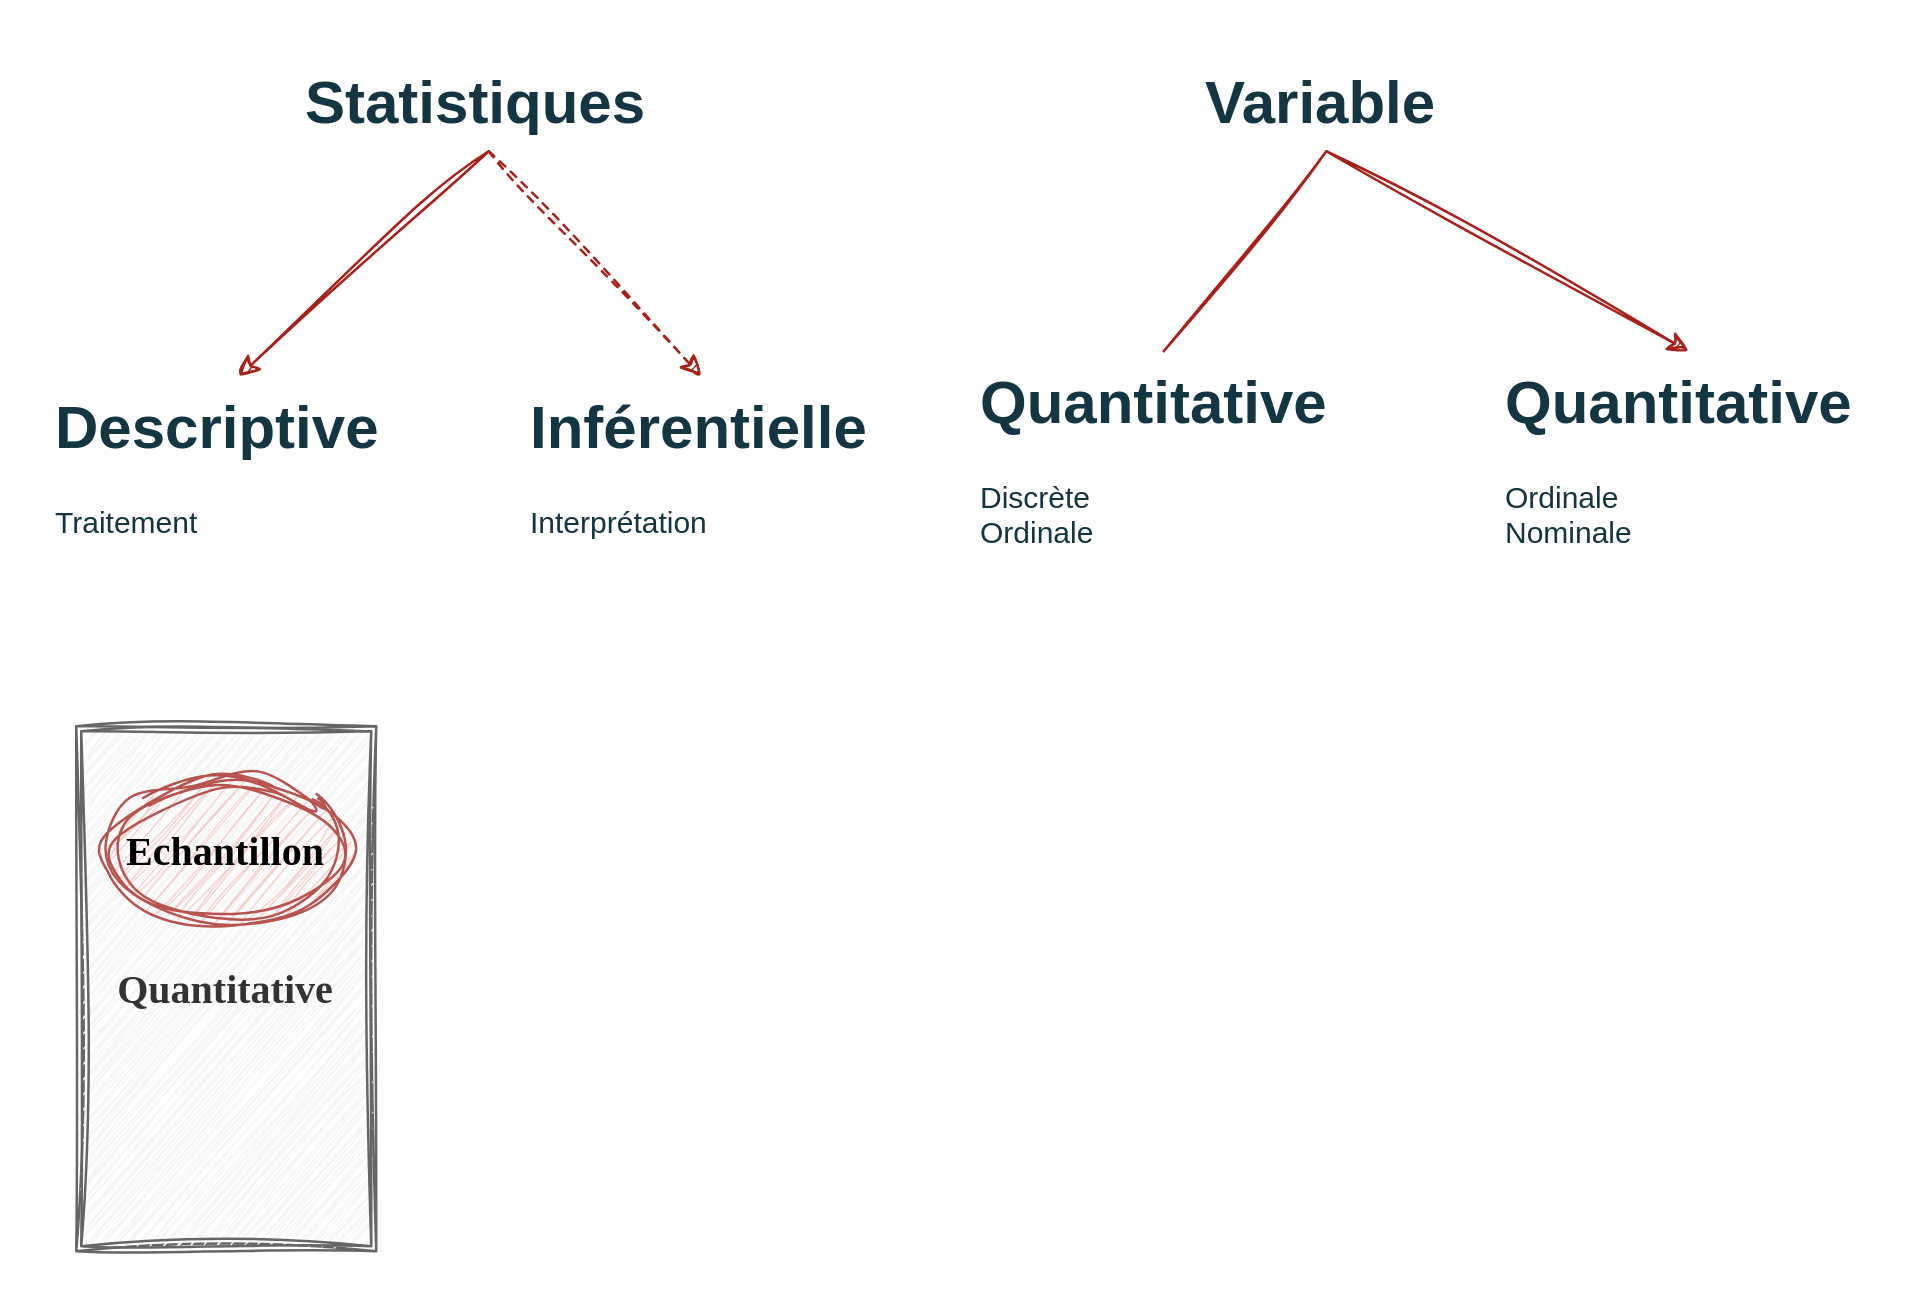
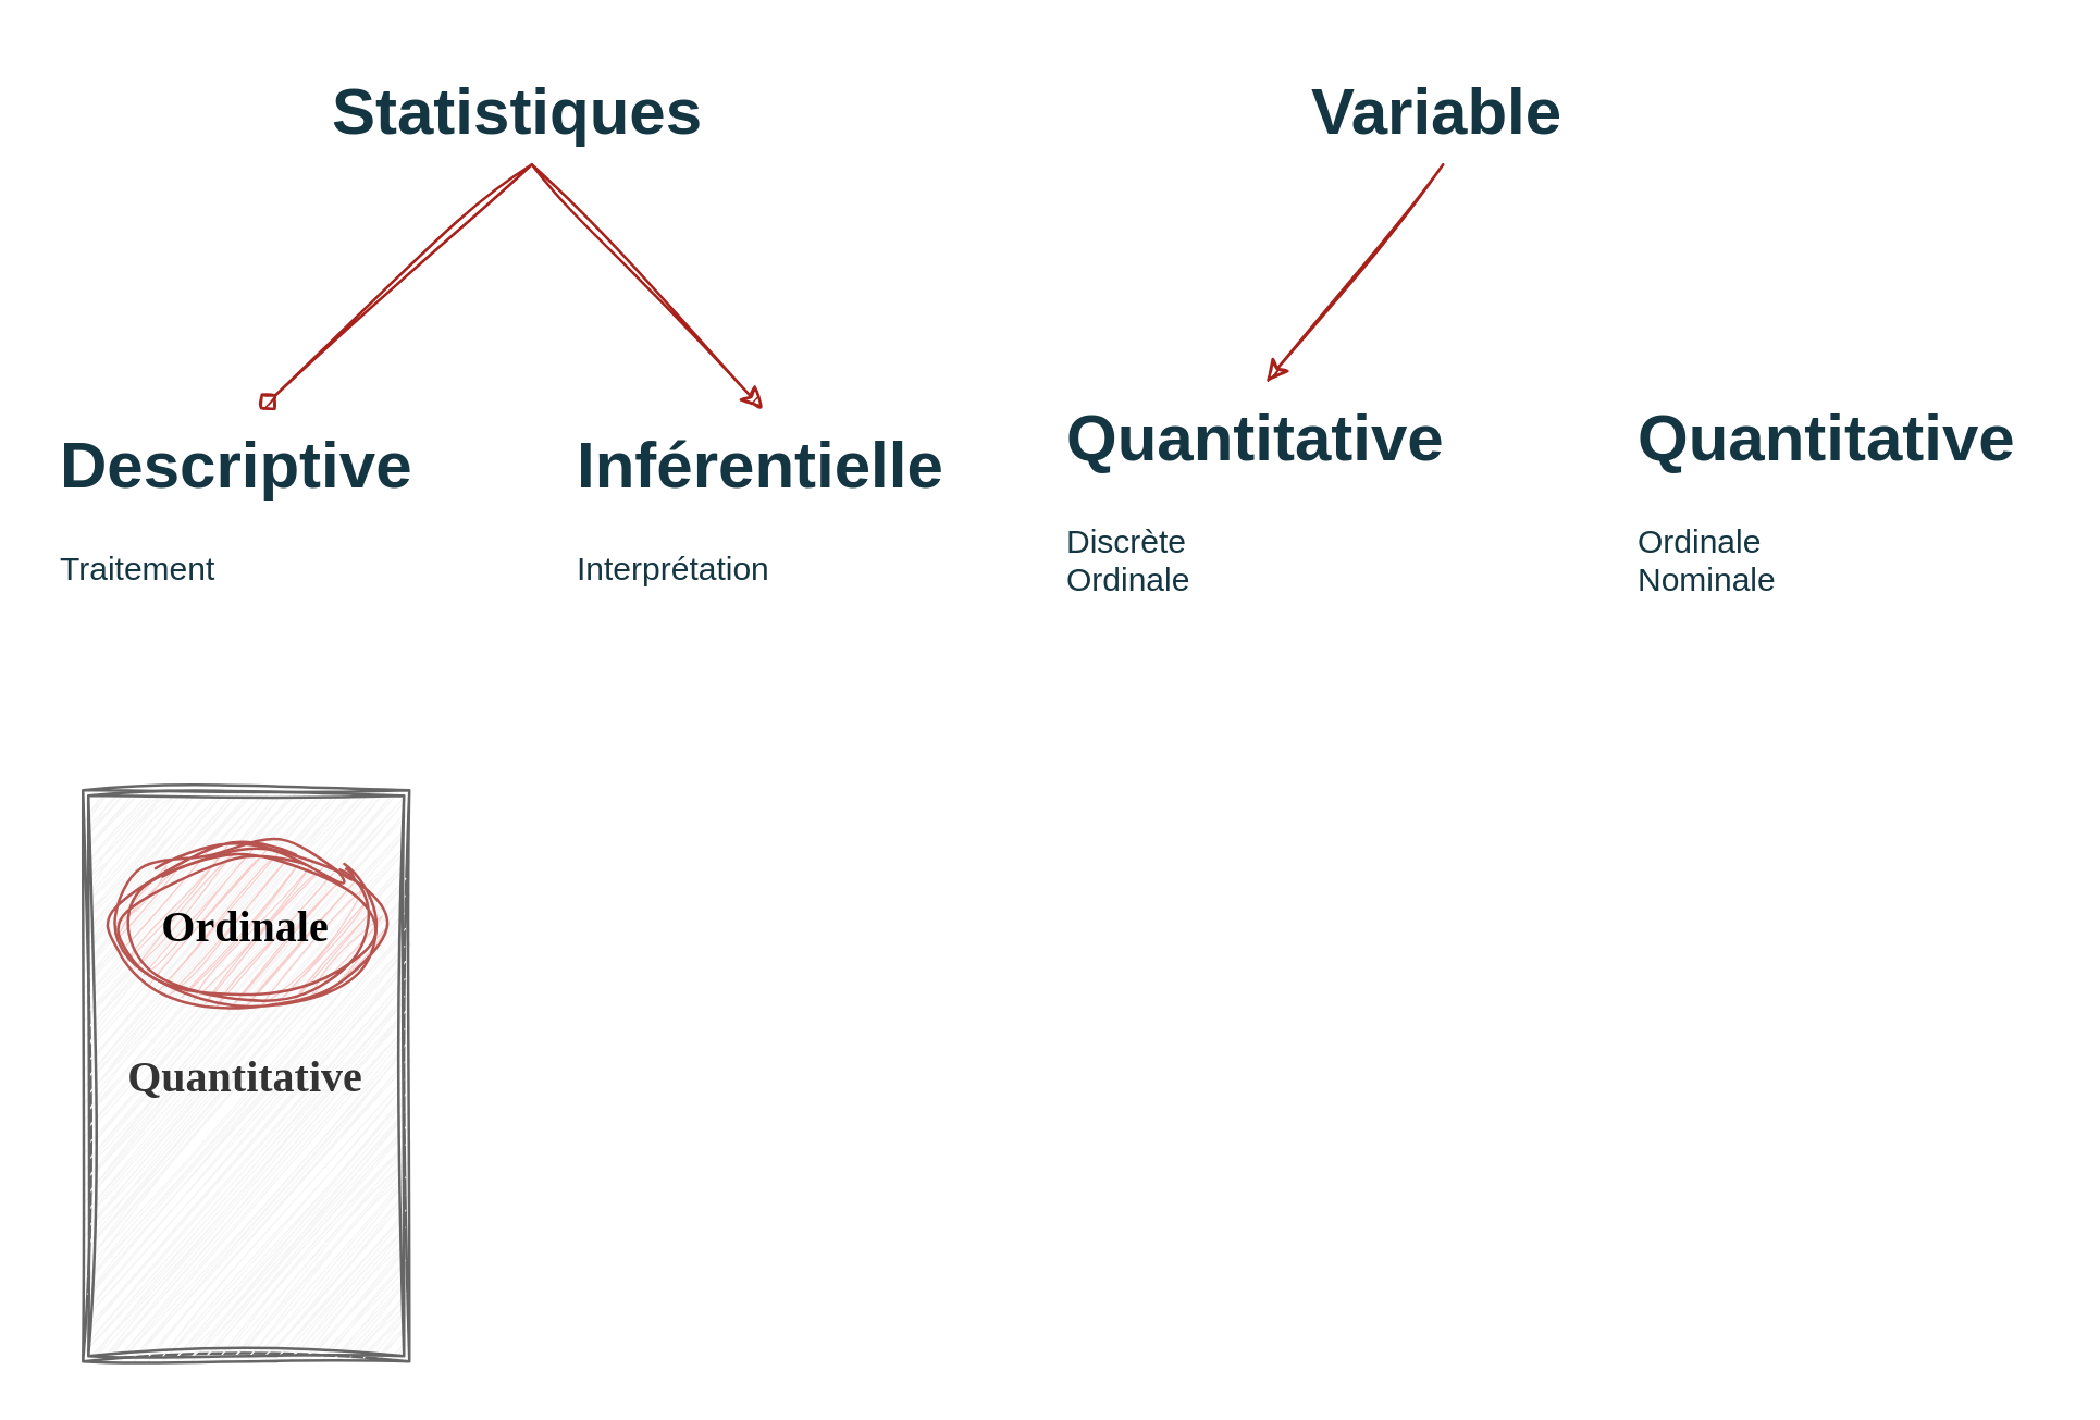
- <mxCell id="10" value="" style="endArrow=classic;html=1;rounded=0;exitX=0.5;exitY=1;exitDx=0;exitDy=0;entryX=0.5;entryY=0;entryDx=0;entryDy=0;sketch=1;curveFitting=1;jiggle=2;labelBackgroundColor=none;strokeColor=#A8201A;fontColor=default;" edge="1" parent="1" source="7" target="9"><mxGeometry width="50" height="50" relative="1" as="geometry"><mxPoint x="540" y="80" as="sourcePoint" /><mxPoint x="625" y="170" as="targetPoint" /></mxGeometry></mxCell>
- <mxCell id="6" value="" style="endArrow=classic;html=1;rounded=0;exitX=0.5;exitY=1;exitDx=0;exitDy=0;entryX=0.5;entryY=0;entryDx=0;entryDy=0;sketch=1;curveFitting=1;jiggle=2;labelBackgroundColor=none;strokeColor=#A8201A;fontColor=default;dashed=1;" edge="1" parent="1" source="4" target="3"><mxGeometry width="50" height="50" relative="1" as="geometry"><mxPoint x="360" y="120" as="sourcePoint" /><mxPoint x="410" y="360" as="targetPoint" /></mxGeometry></mxCell>
+ <mxCell id="6" value="" style="endArrow=classic;html=1;rounded=0;exitX=0.5;exitY=1;exitDx=0;exitDy=0;entryX=0.5;entryY=0;entryDx=0;entryDy=0;sketch=1;curveFitting=1;jiggle=2;labelBackgroundColor=none;strokeColor=#A8201A;fontColor=default;" edge="1" parent="1" source="4" target="3"><mxGeometry width="50" height="50" relative="1" as="geometry"><mxPoint x="360" y="120" as="sourcePoint" /><mxPoint x="410" y="360" as="targetPoint" /></mxGeometry></mxCell>
- <mxCell id="11" value="" style="endArrow=none;html=1;rounded=0;exitX=0.5;exitY=1;exitDx=0;exitDy=0;entryX=0.5;entryY=0;entryDx=0;entryDy=0;sketch=1;curveFitting=1;jiggle=2;labelBackgroundColor=none;strokeColor=#A8201A;fontColor=default;" edge="1" parent="1" source="7" target="8"><mxGeometry width="50" height="50" relative="1" as="geometry"><mxPoint x="215" y="80" as="sourcePoint" /><mxPoint x="300" y="170" as="targetPoint" /></mxGeometry></mxCell>
+ <mxCell id="11" value="" style="endArrow=classic;html=1;rounded=0;exitX=0.5;exitY=1;exitDx=0;exitDy=0;entryX=0.5;entryY=0;entryDx=0;entryDy=0;sketch=1;curveFitting=1;jiggle=2;labelBackgroundColor=none;strokeColor=#A8201A;fontColor=default;" edge="1" parent="1" source="7" target="8"><mxGeometry width="50" height="50" relative="1" as="geometry"><mxPoint x="215" y="80" as="sourcePoint" /><mxPoint x="300" y="170" as="targetPoint" /></mxGeometry></mxCell>
- <mxCell id="5" value="" style="endArrow=classic;html=1;rounded=0;exitX=0.5;exitY=1;exitDx=0;exitDy=0;entryX=0.5;entryY=0;entryDx=0;entryDy=0;sketch=1;curveFitting=1;jiggle=2;labelBackgroundColor=none;strokeColor=#A8201A;fontColor=default;" edge="1" parent="1" source="4" target="2"><mxGeometry width="50" height="50" relative="1" as="geometry"><mxPoint x="360" y="410" as="sourcePoint" /><mxPoint x="410" y="360" as="targetPoint" /></mxGeometry></mxCell>
+ <mxCell id="5" value="" style="endArrow=diamond;html=1;rounded=0;exitX=0.5;exitY=1;exitDx=0;exitDy=0;entryX=0.5;entryY=0;entryDx=0;entryDy=0;sketch=1;curveFitting=1;jiggle=2;labelBackgroundColor=none;strokeColor=#A8201A;fontColor=default;" edge="1" parent="1" source="4" target="2"><mxGeometry width="50" height="50" relative="1" as="geometry"><mxPoint x="360" y="410" as="sourcePoint" /><mxPoint x="410" y="360" as="targetPoint" /></mxGeometry></mxCell>
- <mxCell id="14" value="Echantillon" style="ellipse;shape=doubleEllipse;whiteSpace=wrap;html=1;sketch=1;hachureGap=4;jiggle=2;curveFitting=1;strokeColor=#b85450;fontFamily=Architects Daughter;fontSource=https%3A%2F%2Ffonts.googleapis.com%2Fcss%3Ffamily%3DArchitects%2BDaughter;fillColor=#f8cecc;fontStyle=1;fontSize=16;" vertex="1" parent="12"><mxGeometry x="10" y="20" width="100" height="60" as="geometry" /></mxCell>
+ <mxCell id="14" value="Ordinale" style="ellipse;shape=doubleEllipse;whiteSpace=wrap;html=1;sketch=1;hachureGap=4;jiggle=2;curveFitting=1;strokeColor=#b85450;fontFamily=Architects Daughter;fontSource=https%3A%2F%2Ffonts.googleapis.com%2Fcss%3Ffamily%3DArchitects%2BDaughter;fillColor=#f8cecc;fontStyle=1;fontSize=16;" vertex="1" parent="12"><mxGeometry x="10" y="20" width="100" height="60" as="geometry" /></mxCell>
